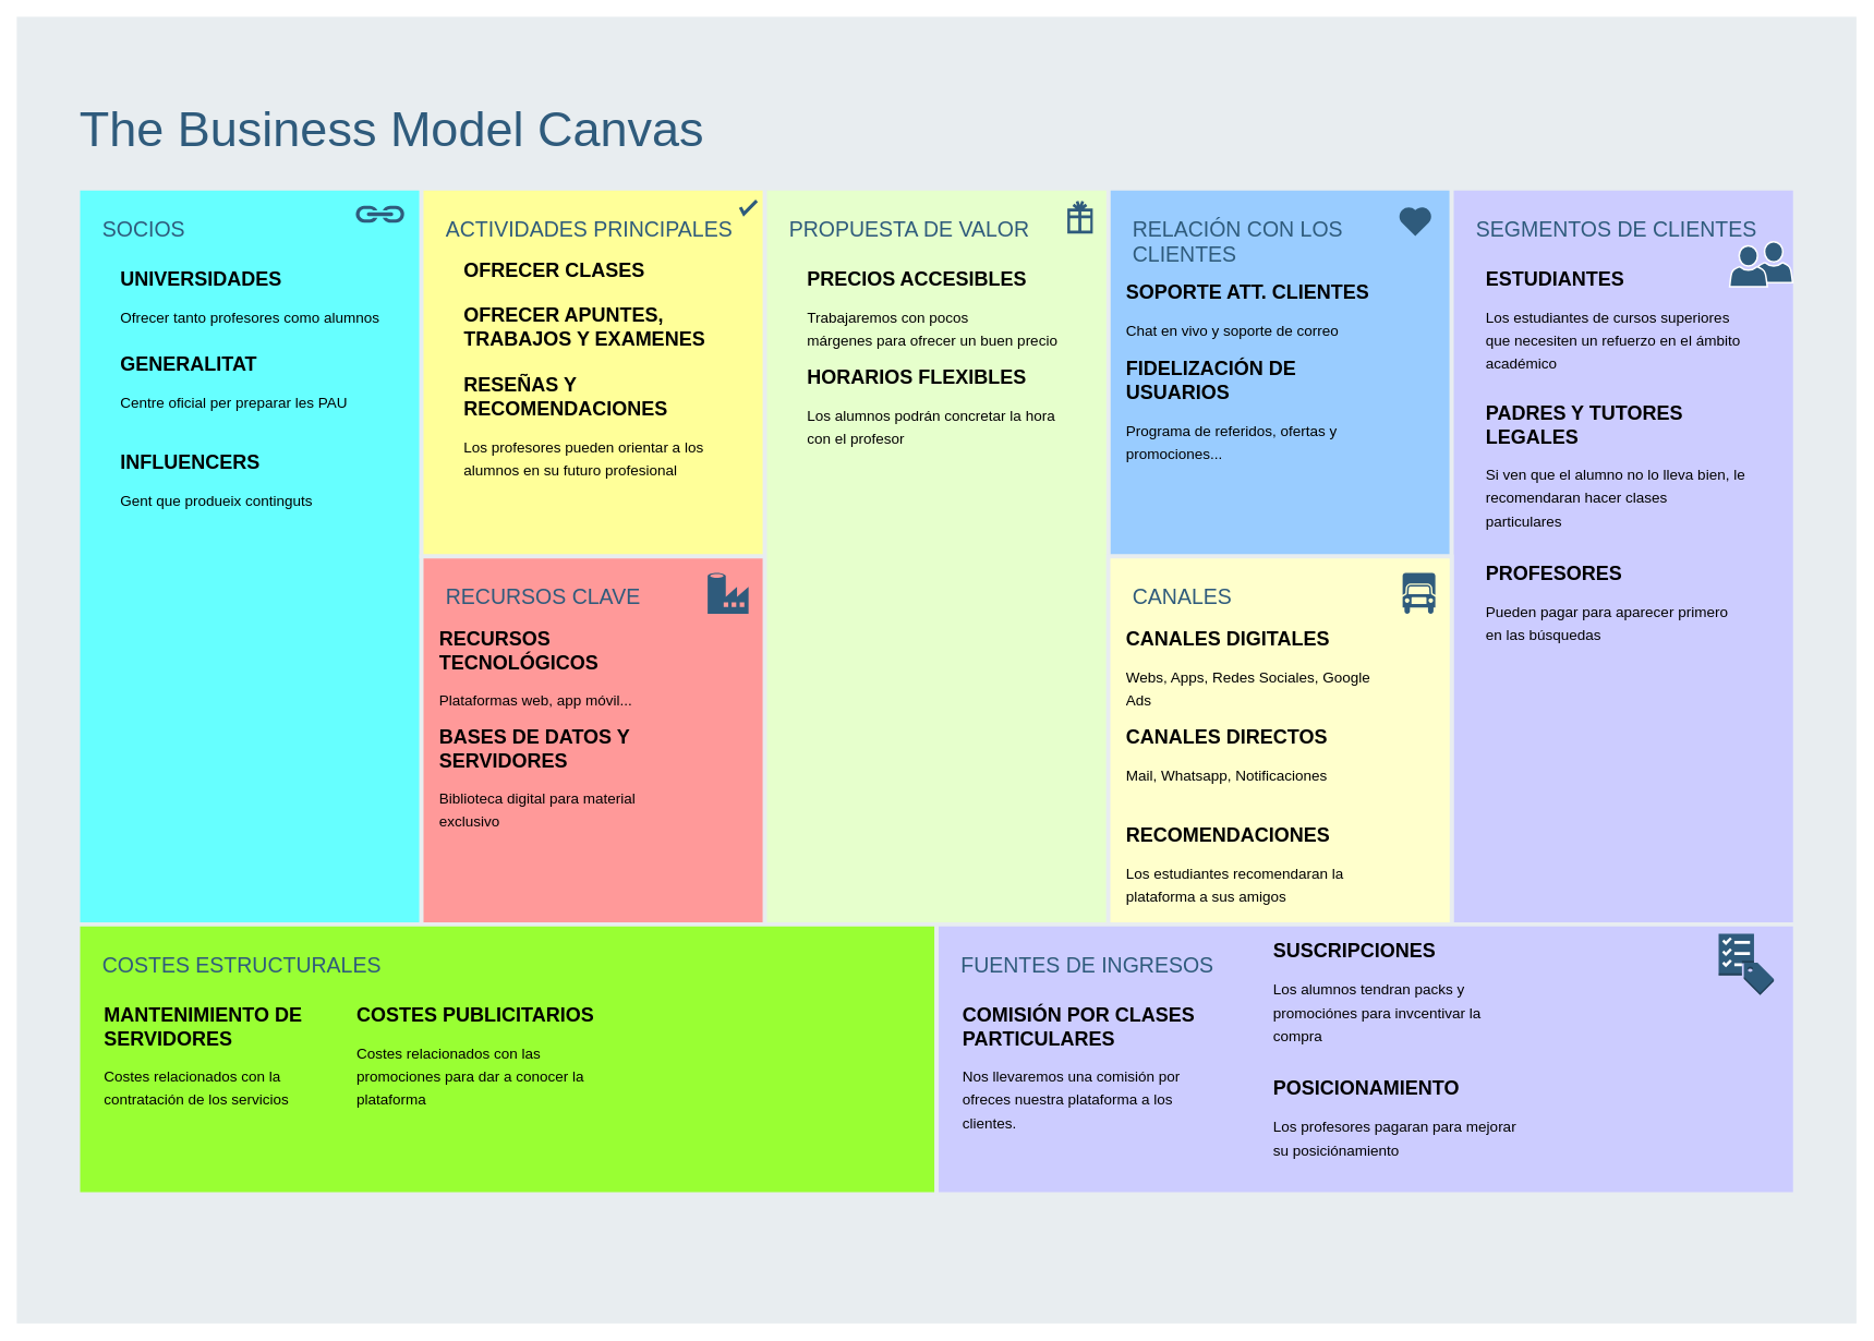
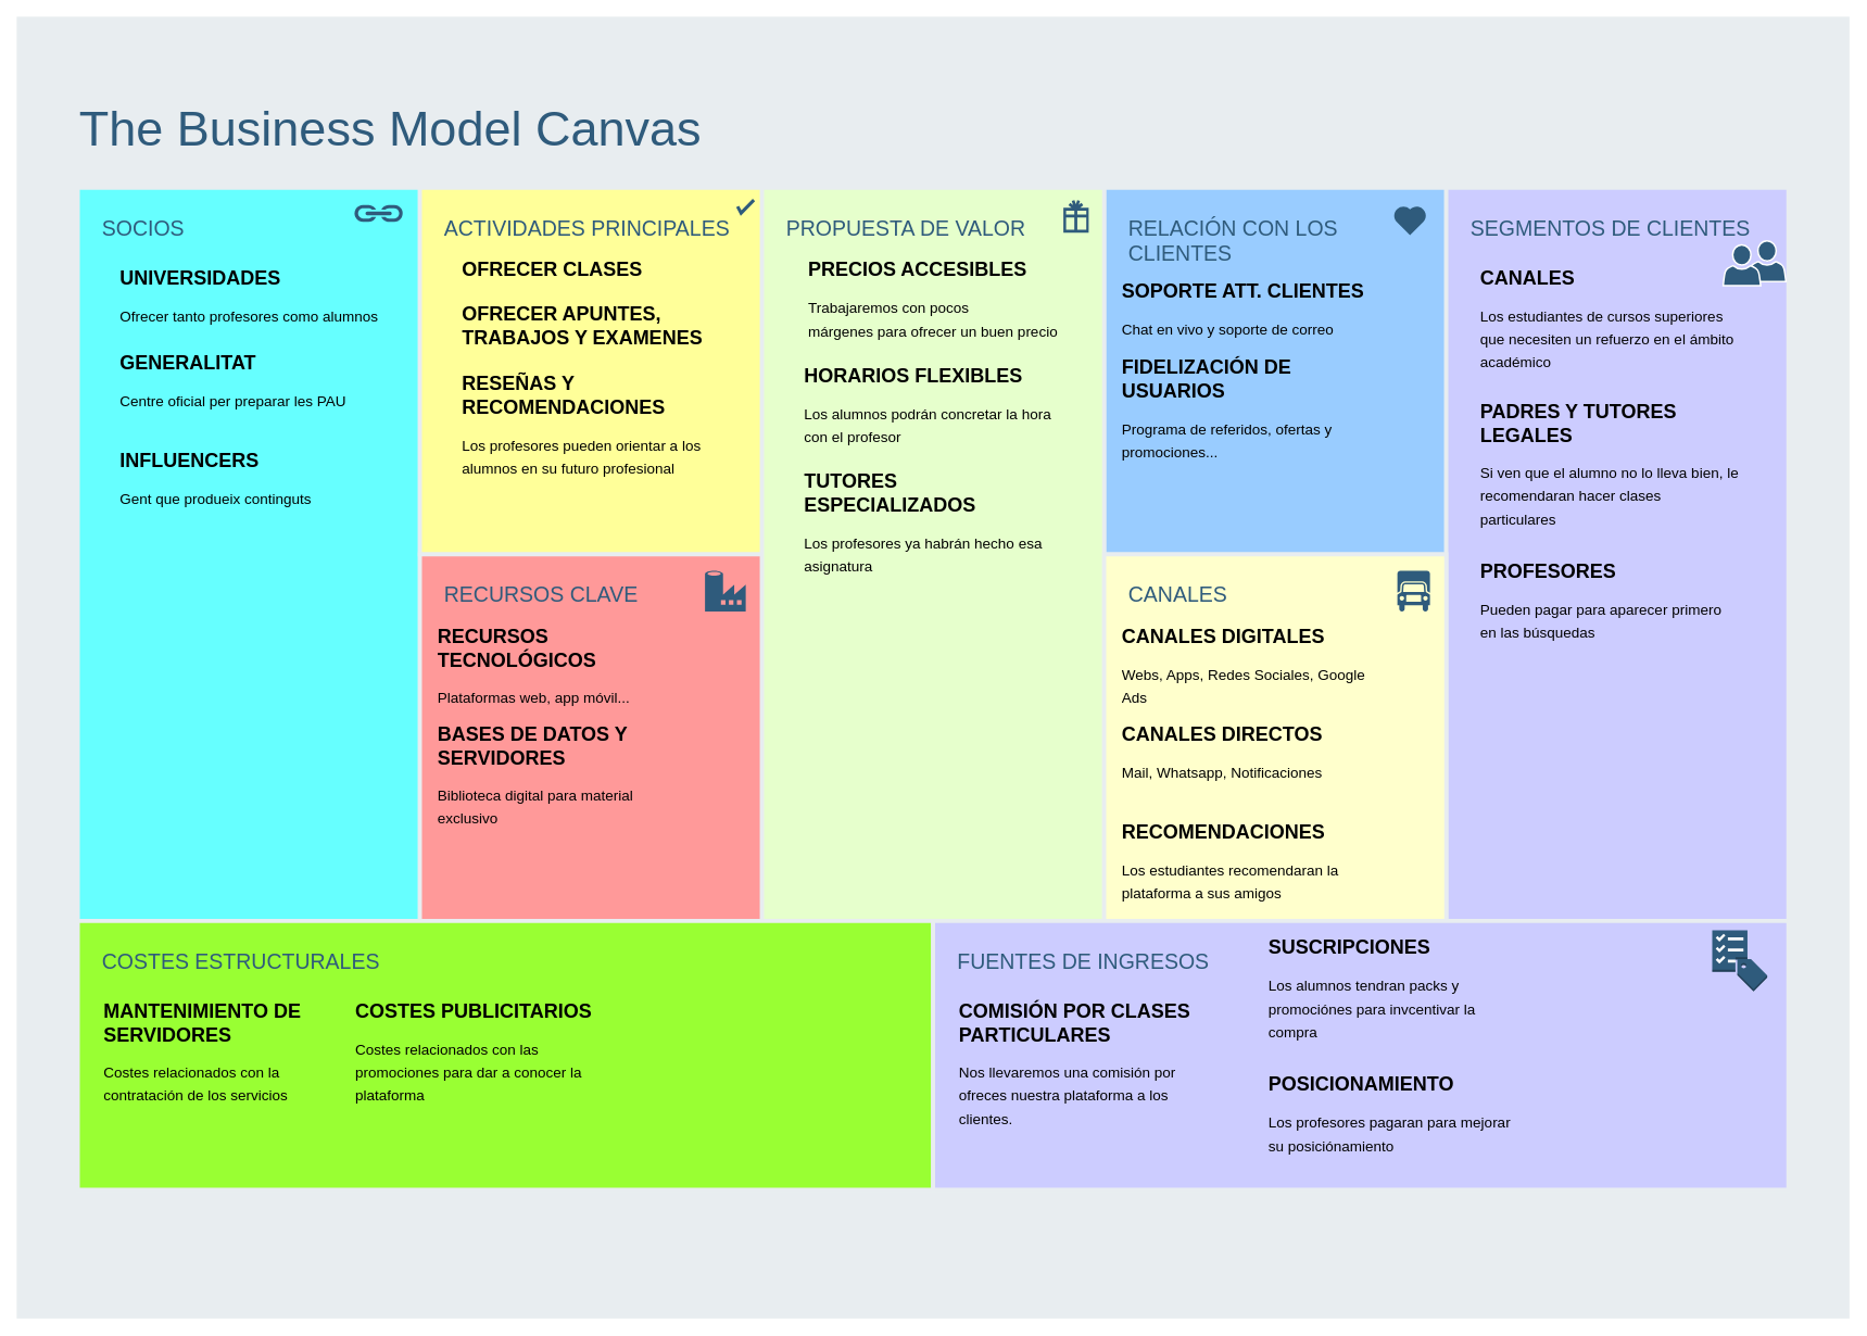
- <mxCell id="33" value="&lt;h1 style=&quot;margin-top: 0px;&quot;&gt;ESTUDIANTES&lt;/h1&gt;&lt;h1 style=&quot;margin-top: 0px;&quot;&gt;&lt;font size=&quot;4&quot;&gt;&lt;span style=&quot;font-weight: 400;&quot;&gt;Los estudiantes de cursos superiores que necesiten un refuerzo en el ámbito académico&lt;/span&gt;&lt;/font&gt;&lt;/h1&gt;" style="text;html=1;whiteSpace=wrap;overflow=hidden;rounded=0;" vertex="1" parent="1"><mxGeometry x="1815" y="320" width="320" height="150" as="geometry" /></mxCell>
+ <mxCell id="33" value="&lt;h1 style=&quot;margin-top: 0px;&quot;&gt;CANALES&lt;/h1&gt;&lt;h1 style=&quot;margin-top: 0px;&quot;&gt;&lt;font size=&quot;4&quot;&gt;&lt;span style=&quot;font-weight: 400;&quot;&gt;Los estudiantes de cursos superiores que necesiten un refuerzo en el ámbito académico&lt;/span&gt;&lt;/font&gt;&lt;/h1&gt;" style="text;html=1;whiteSpace=wrap;overflow=hidden;rounded=0;" vertex="1" parent="1"><mxGeometry x="1815" y="320" width="320" height="150" as="geometry" /></mxCell>
- <mxCell id="30" value="&lt;h1 style=&quot;margin-top: 0px;&quot;&gt;PRECIOS ACCESIBLES&lt;/h1&gt;&lt;h1 style=&quot;margin-top: 0px;&quot;&gt;&lt;font size=&quot;4&quot;&gt;&lt;span style=&quot;font-weight: 400;&quot;&gt;Trabajaremos con pocos márgenes&amp;nbsp;para ofrecer un buen precio&lt;/span&gt;&lt;/font&gt;&lt;/h1&gt;" style="text;html=1;whiteSpace=wrap;overflow=hidden;rounded=0;" vertex="1" parent="1"><mxGeometry x="985" y="320" width="320" height="120" as="geometry" /></mxCell>
+ <mxCell id="30" value="&lt;h1 style=&quot;margin-top: 0px;&quot;&gt;PRECIOS ACCESIBLES&lt;/h1&gt;&lt;h1 style=&quot;margin-top: 0px;&quot;&gt;&lt;font size=&quot;4&quot;&gt;&lt;span style=&quot;font-weight: 400;&quot;&gt;Trabajaremos con pocos márgenes&amp;nbsp;para ofrecer un buen precio&lt;/span&gt;&lt;/font&gt;&lt;/h1&gt;" style="text;html=1;whiteSpace=wrap;overflow=hidden;rounded=0;" vertex="1" parent="1"><mxGeometry x="990" y="310" width="320" height="120" as="geometry" /></mxCell>
+ <mxCell id="32" value="&lt;h1 style=&quot;margin-top: 0px;&quot;&gt;TUTORES ESPECIALIZADOS&lt;/h1&gt;&lt;h1 style=&quot;margin-top: 0px;&quot;&gt;&lt;font size=&quot;4&quot;&gt;&lt;span style=&quot;font-weight: 400;&quot;&gt;Los profesores ya habrán hecho esa asignatura&lt;/span&gt;&lt;/font&gt;&lt;/h1&gt;" style="text;html=1;whiteSpace=wrap;overflow=hidden;rounded=0;" vertex="1" parent="1"><mxGeometry x="985" y="570" width="320" height="150" as="geometry" /></mxCell>
